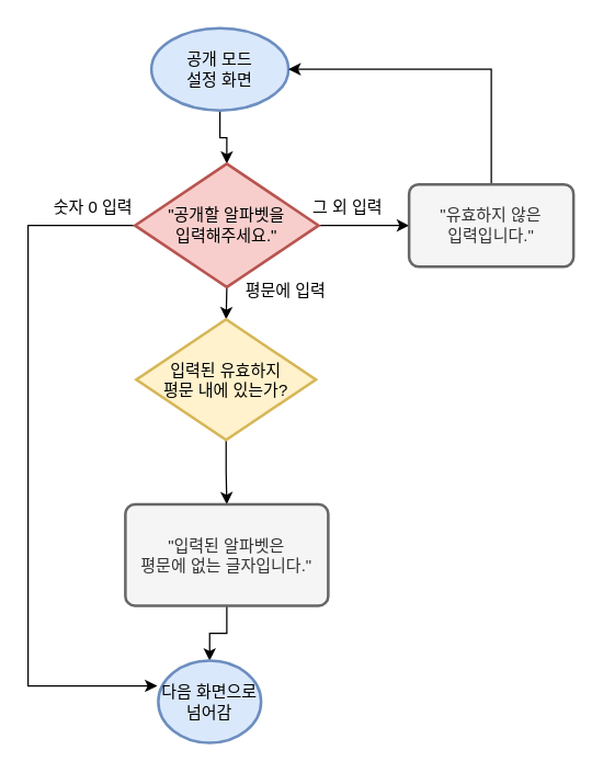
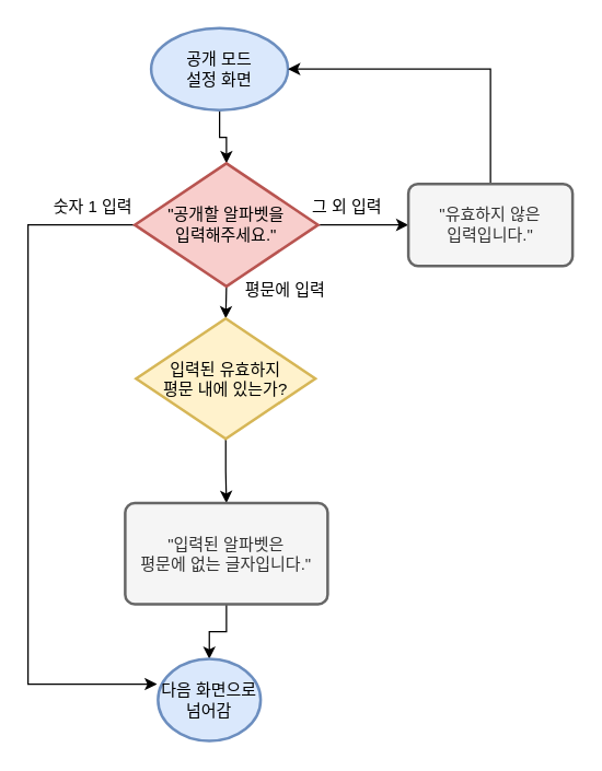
- <mxCell id="17" value="숫자 0 입력" style="text;html=1;resizable=0;points=[];autosize=1;align=left;verticalAlign=top;spacingTop=-4;" parent="1" vertex="1"><mxGeometry x="37" y="141" width="71" height="14" as="geometry" /></mxCell>
+ <mxCell id="17" value="숫자 1 입력" style="text;html=1;resizable=0;points=[];autosize=1;align=left;verticalAlign=top;spacingTop=-4;" parent="1" vertex="1"><mxGeometry x="37" y="141" width="71" height="14" as="geometry" /></mxCell>
